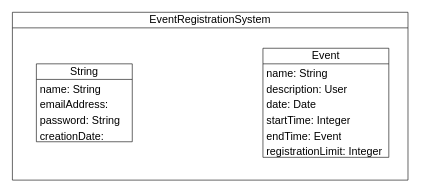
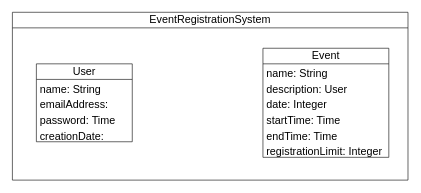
- <mxCell id="2" value="String" style="swimlane;fontStyle=0;childLayout=stackLayout;horizontal=1;startSize=26;fillColor=none;horizontalStack=0;resizeParent=1;resizeParentMax=0;resizeLast=0;collapsible=1;marginBottom=0;whiteSpace=wrap;html=1;fontSize=18;" vertex="1" parent="1"><mxGeometry x="60" y="106" width="160" height="130" as="geometry" /></mxCell>
+ <mxCell id="2" value="User" style="swimlane;fontStyle=0;childLayout=stackLayout;horizontal=1;startSize=26;fillColor=none;horizontalStack=0;resizeParent=1;resizeParentMax=0;resizeLast=0;collapsible=1;marginBottom=0;whiteSpace=wrap;html=1;fontSize=18;" vertex="1" parent="1"><mxGeometry x="60" y="106" width="160" height="130" as="geometry" /></mxCell>
- <mxCell id="10" value="date: Date" style="text;strokeColor=none;fillColor=none;align=left;verticalAlign=top;spacingLeft=4;spacingRight=4;overflow=hidden;rotatable=0;points=[[0,0.5],[1,0.5]];portConstraint=eastwest;whiteSpace=wrap;html=1;fontSize=18;" vertex="1" parent="7"><mxGeometry y="78" width="210" height="26" as="geometry" /></mxCell>
+ <mxCell id="10" value="date: Integer" style="text;strokeColor=none;fillColor=none;align=left;verticalAlign=top;spacingLeft=4;spacingRight=4;overflow=hidden;rotatable=0;points=[[0,0.5],[1,0.5]];portConstraint=eastwest;whiteSpace=wrap;html=1;fontSize=18;" vertex="1" parent="7"><mxGeometry y="78" width="210" height="26" as="geometry" /></mxCell>
- <mxCell id="5" value="password: String" style="text;strokeColor=none;fillColor=none;align=left;verticalAlign=top;spacingLeft=4;spacingRight=4;overflow=hidden;rotatable=0;points=[[0,0.5],[1,0.5]];portConstraint=eastwest;whiteSpace=wrap;html=1;fontSize=18;" vertex="1" parent="2"><mxGeometry y="78" width="160" height="26" as="geometry" /></mxCell>
+ <mxCell id="5" value="password: Time" style="text;strokeColor=none;fillColor=none;align=left;verticalAlign=top;spacingLeft=4;spacingRight=4;overflow=hidden;rotatable=0;points=[[0,0.5],[1,0.5]];portConstraint=eastwest;whiteSpace=wrap;html=1;fontSize=18;" vertex="1" parent="2"><mxGeometry y="78" width="160" height="26" as="geometry" /></mxCell>
- <mxCell id="11" value="startTime: Integer" style="text;strokeColor=none;fillColor=none;align=left;verticalAlign=top;spacingLeft=4;spacingRight=4;overflow=hidden;rotatable=0;points=[[0,0.5],[1,0.5]];portConstraint=eastwest;whiteSpace=wrap;html=1;fontSize=18;" vertex="1" parent="7"><mxGeometry y="104" width="210" height="26" as="geometry" /></mxCell>
+ <mxCell id="11" value="startTime: Time" style="text;strokeColor=none;fillColor=none;align=left;verticalAlign=top;spacingLeft=4;spacingRight=4;overflow=hidden;rotatable=0;points=[[0,0.5],[1,0.5]];portConstraint=eastwest;whiteSpace=wrap;html=1;fontSize=18;" vertex="1" parent="7"><mxGeometry y="104" width="210" height="26" as="geometry" /></mxCell>
- <mxCell id="12" value="endTime: Event" style="text;strokeColor=none;fillColor=none;align=left;verticalAlign=top;spacingLeft=4;spacingRight=4;overflow=hidden;rotatable=0;points=[[0,0.5],[1,0.5]];portConstraint=eastwest;whiteSpace=wrap;html=1;fontSize=18;" vertex="1" parent="7"><mxGeometry y="130" width="210" height="26" as="geometry" /></mxCell>
+ <mxCell id="12" value="endTime: Time" style="text;strokeColor=none;fillColor=none;align=left;verticalAlign=top;spacingLeft=4;spacingRight=4;overflow=hidden;rotatable=0;points=[[0,0.5],[1,0.5]];portConstraint=eastwest;whiteSpace=wrap;html=1;fontSize=18;" vertex="1" parent="7"><mxGeometry y="130" width="210" height="26" as="geometry" /></mxCell>
- <mxCell id="6" value="&lt;div style=&quot;font-size: 18px;&quot;&gt;creationDate: Time&lt;/div&gt;" style="text;strokeColor=none;fillColor=none;align=left;verticalAlign=top;spacingLeft=4;spacingRight=4;overflow=hidden;rotatable=0;points=[[0,0.5],[1,0.5]];portConstraint=eastwest;whiteSpace=wrap;html=1;fontSize=18;" vertex="1" parent="2"><mxGeometry y="104" width="160" height="26" as="geometry" /></mxCell>
+ <mxCell id="6" value="&lt;div style=&quot;font-size: 18px;&quot;&gt;creationDate: Date&lt;/div&gt;" style="text;strokeColor=none;fillColor=none;align=left;verticalAlign=top;spacingLeft=4;spacingRight=4;overflow=hidden;rotatable=0;points=[[0,0.5],[1,0.5]];portConstraint=eastwest;whiteSpace=wrap;html=1;fontSize=18;" vertex="1" parent="2"><mxGeometry y="104" width="160" height="26" as="geometry" /></mxCell>
